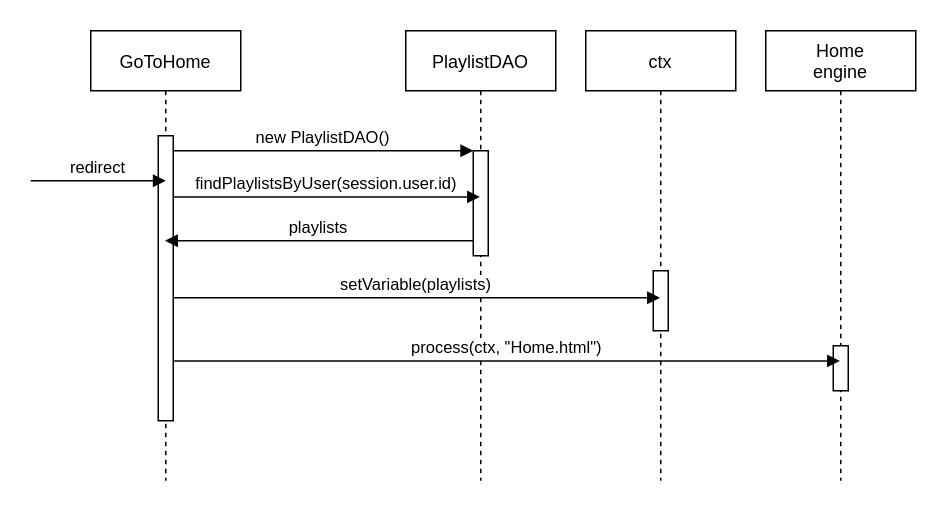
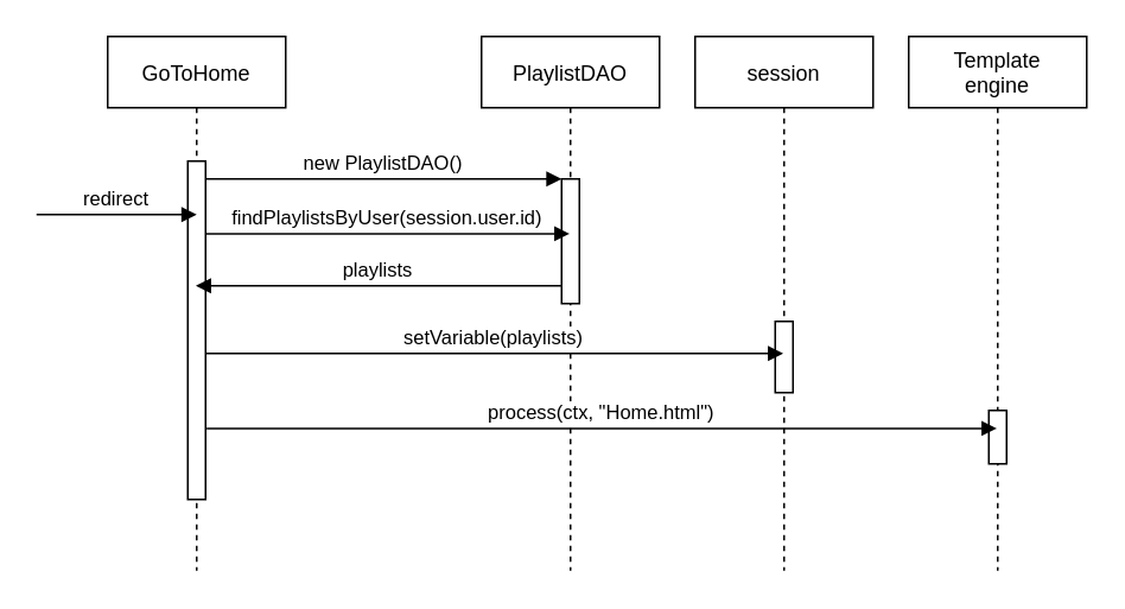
- <mxCell id="7" value="Home&#10;engine" style="shape=umlLifeline;perimeter=lifelinePerimeter;container=1;collapsible=0;recursiveResize=0;rounded=0;shadow=0;strokeWidth=1;" vertex="1" parent="1"><mxGeometry x="510" y="20" width="100" height="300" as="geometry" /></mxCell>
+ <mxCell id="7" value="Template&#10;engine" style="shape=umlLifeline;perimeter=lifelinePerimeter;container=1;collapsible=0;recursiveResize=0;rounded=0;shadow=0;strokeWidth=1;" vertex="1" parent="1"><mxGeometry x="510" y="20" width="100" height="300" as="geometry" /></mxCell>
- <mxCell id="9" value="ctx" style="shape=umlLifeline;perimeter=lifelinePerimeter;container=1;collapsible=0;recursiveResize=0;rounded=0;shadow=0;strokeWidth=1;" vertex="1" parent="1"><mxGeometry x="390" y="20" width="100" height="300" as="geometry" /></mxCell>
+ <mxCell id="9" value="session" style="shape=umlLifeline;perimeter=lifelinePerimeter;container=1;collapsible=0;recursiveResize=0;rounded=0;shadow=0;strokeWidth=1;" vertex="1" parent="1"><mxGeometry x="390" y="20" width="100" height="300" as="geometry" /></mxCell>
